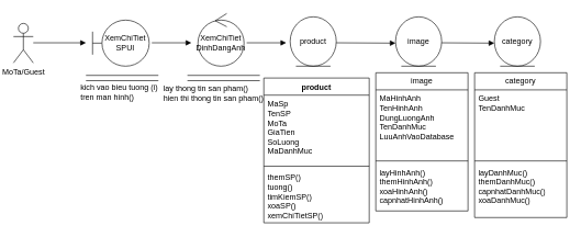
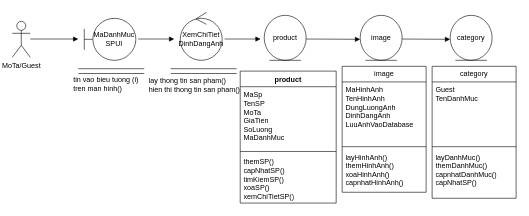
- <mxCell id="4" value="XemChiTiet&lt;div&gt;SPUI&lt;/div&gt;" style="shape=umlBoundary;whiteSpace=wrap;html=1;" parent="1" vertex="1"><mxGeometry x="140" y="30" width="86" height="70" as="geometry" /></mxCell>
+ <mxCell id="4" value="MaDanhMuc&lt;div&gt;SPUI&lt;/div&gt;" style="shape=umlBoundary;whiteSpace=wrap;html=1;" parent="1" vertex="1"><mxGeometry x="140" y="30" width="86" height="70" as="geometry" /></mxCell>
- <mxCell id="13" value="kich vao bieu tuong (i)&lt;div&gt;tren man hinh&lt;span style=&quot;text-wrap: wrap; background-color: initial;&quot;&gt;()&lt;/span&gt;&lt;/div&gt;" style="text;html=1;align=left;verticalAlign=middle;resizable=0;points=[];autosize=1;strokeColor=none;fillColor=none;" parent="1" vertex="1"><mxGeometry x="120" y="120" width="140" height="40" as="geometry" /></mxCell>
+ <mxCell id="13" value="tin vao bieu tuong (i)&lt;div&gt;tren man hinh&lt;span style=&quot;text-wrap: wrap; background-color: initial;&quot;&gt;()&lt;/span&gt;&lt;/div&gt;" style="text;html=1;align=left;verticalAlign=middle;resizable=0;points=[];autosize=1;strokeColor=none;fillColor=none;" parent="1" vertex="1"><mxGeometry x="120" y="120" width="140" height="40" as="geometry" /></mxCell>
- <mxCell id="22" value="MaHinhAnh&lt;div&gt;TenHinhAnh&lt;/div&gt;&lt;div&gt;DungLuongAnh&lt;/div&gt;&lt;div&gt;TenDanhMuc&lt;/div&gt;&lt;div&gt;LuuAnhVaoDatabase&lt;/div&gt;" style="text;strokeColor=none;fillColor=none;align=left;verticalAlign=top;spacingLeft=4;spacingRight=4;overflow=hidden;rotatable=0;points=[[0,0.5],[1,0.5]];portConstraint=eastwest;whiteSpace=wrap;html=1;" parent="21" vertex="1"><mxGeometry y="26" width="140" height="104" as="geometry" /></mxCell>
+ <mxCell id="22" value="MaHinhAnh&lt;div&gt;TenHinhAnh&lt;/div&gt;&lt;div&gt;DungLuongAnh&lt;/div&gt;&lt;div&gt;DinhDangAnh&lt;/div&gt;&lt;div&gt;LuuAnhVaoDatabase&lt;/div&gt;" style="text;strokeColor=none;fillColor=none;align=left;verticalAlign=top;spacingLeft=4;spacingRight=4;overflow=hidden;rotatable=0;points=[[0,0.5],[1,0.5]];portConstraint=eastwest;whiteSpace=wrap;html=1;" parent="21" vertex="1"><mxGeometry y="26" width="140" height="104" as="geometry" /></mxCell>
- <mxCell id="30" value="layDanhMuc()&lt;div&gt;themDanhMuc()&lt;/div&gt;&lt;div&gt;capnhatDanhMuc()&lt;/div&gt;&lt;div&gt;xoaDanhMuc()&lt;/div&gt;" style="text;strokeColor=none;fillColor=none;align=left;verticalAlign=top;spacingLeft=4;spacingRight=4;overflow=hidden;rotatable=0;points=[[0,0.5],[1,0.5]];portConstraint=eastwest;whiteSpace=wrap;html=1;" parent="27" vertex="1"><mxGeometry y="138" width="140" height="82" as="geometry" /></mxCell>
+ <mxCell id="30" value="layDanhMuc()&lt;div&gt;themDanhMuc()&lt;/div&gt;&lt;div&gt;capnhatDanhMuc()&lt;/div&gt;&lt;div&gt;capNhatSP()&lt;/div&gt;" style="text;strokeColor=none;fillColor=none;align=left;verticalAlign=top;spacingLeft=4;spacingRight=4;overflow=hidden;rotatable=0;points=[[0,0.5],[1,0.5]];portConstraint=eastwest;whiteSpace=wrap;html=1;" parent="27" vertex="1"><mxGeometry y="138" width="140" height="82" as="geometry" /></mxCell>
- <mxCell id="20" value="themSP()&lt;div&gt;tuong()&lt;/div&gt;&lt;div&gt;timKiemSP()&lt;/div&gt;&lt;div&gt;xoaSP()&lt;/div&gt;&lt;div&gt;xemChiTietSP()&lt;/div&gt;&lt;div&gt;&lt;br&gt;&lt;/div&gt;" style="text;strokeColor=none;fillColor=none;align=left;verticalAlign=top;spacingLeft=4;spacingRight=4;overflow=hidden;rotatable=0;points=[[0,0.5],[1,0.5]];portConstraint=eastwest;whiteSpace=wrap;html=1;" parent="17" vertex="1"><mxGeometry y="138" width="160" height="82" as="geometry" /></mxCell>
+ <mxCell id="20" value="themSP()&lt;div&gt;capNhatSP()&lt;/div&gt;&lt;div&gt;timKiemSP()&lt;/div&gt;&lt;div&gt;xoaSP()&lt;/div&gt;&lt;div&gt;xemChiTietSP()&lt;/div&gt;&lt;div&gt;&lt;br&gt;&lt;/div&gt;" style="text;strokeColor=none;fillColor=none;align=left;verticalAlign=top;spacingLeft=4;spacingRight=4;overflow=hidden;rotatable=0;points=[[0,0.5],[1,0.5]];portConstraint=eastwest;whiteSpace=wrap;html=1;" parent="17" vertex="1"><mxGeometry y="138" width="160" height="82" as="geometry" /></mxCell>
